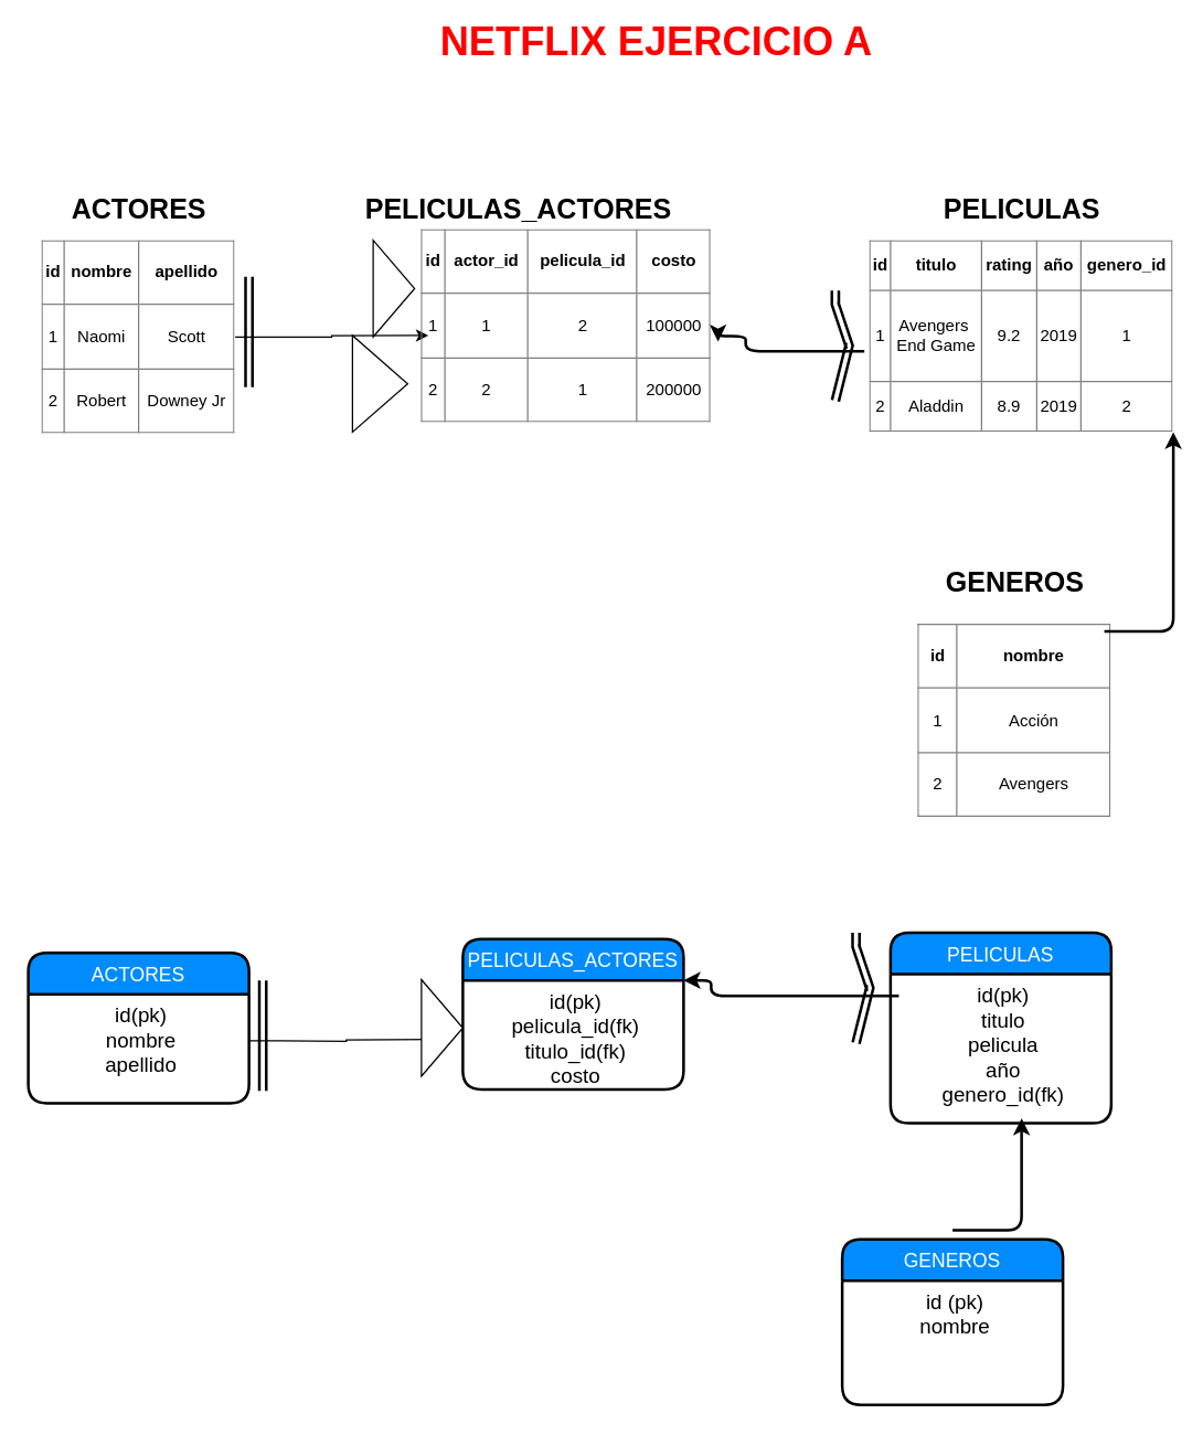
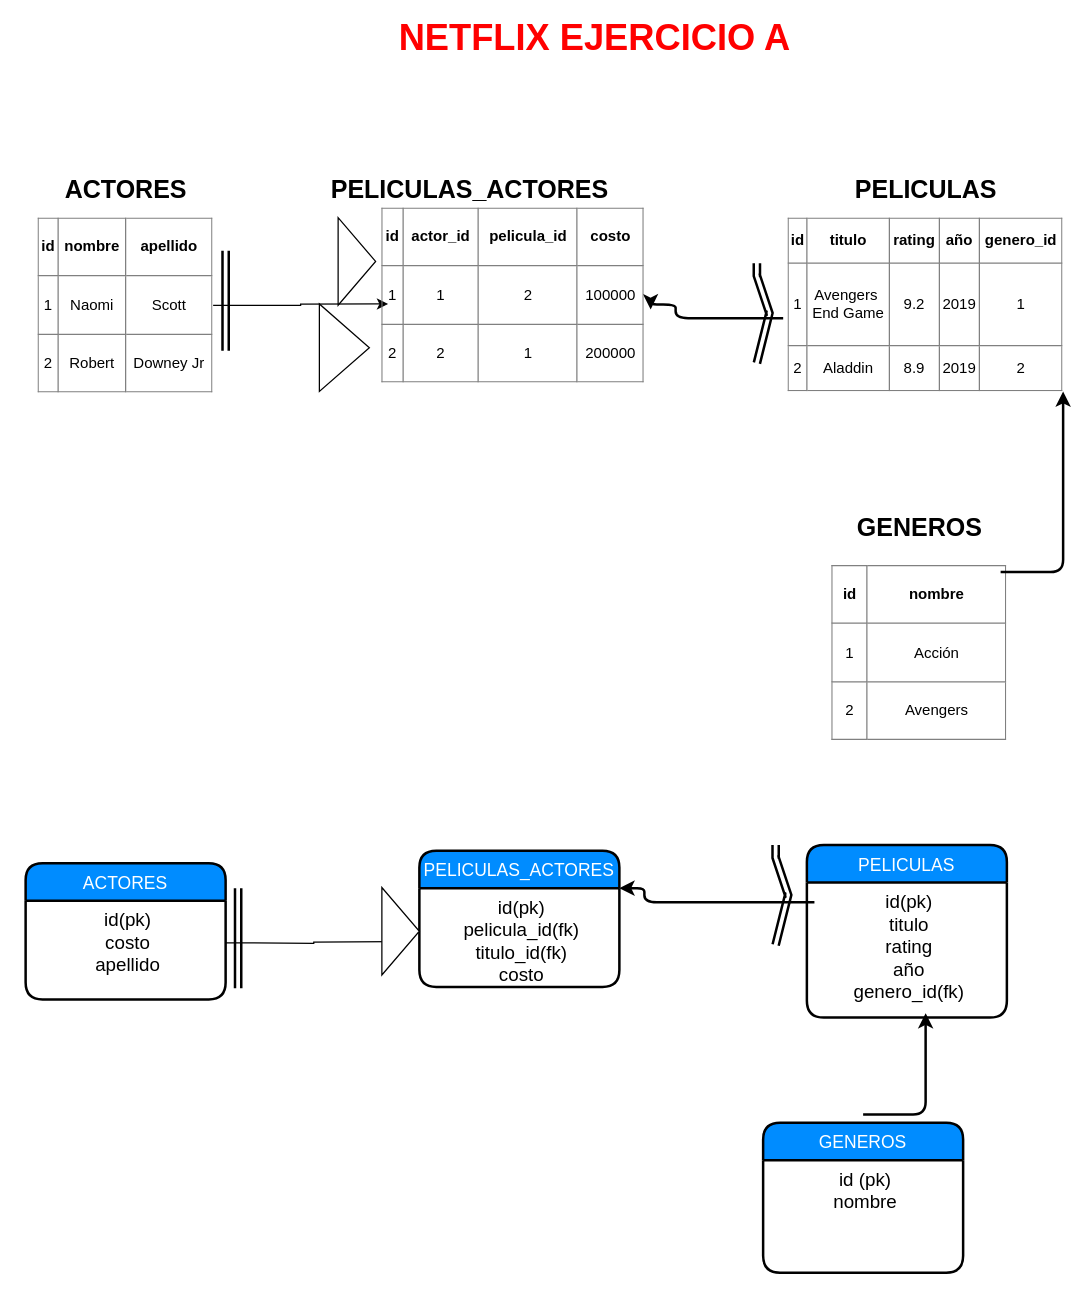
- <mxCell id="31" value="id(pk)&#10;titulo&#10;pelicula&#10;año&#10;genero_id(fk)" style="align=center;strokeColor=none;fillColor=none;spacingLeft=4;fontSize=15;verticalAlign=top;resizable=0;rotatable=0;part=1;" parent="30" vertex="1"><mxGeometry y="30" width="160" height="108" as="geometry" /></mxCell>
+ <mxCell id="31" value="id(pk)&#10;titulo&#10;rating&#10;año&#10;genero_id(fk)" style="align=center;strokeColor=none;fillColor=none;spacingLeft=4;fontSize=15;verticalAlign=top;resizable=0;rotatable=0;part=1;" parent="30" vertex="1"><mxGeometry y="30" width="160" height="108" as="geometry" /></mxCell>
- <mxCell id="26" value="id(pk)&#10;nombre&#10;apellido&#10;" style="align=center;strokeColor=none;fillColor=none;spacingLeft=4;fontSize=15;verticalAlign=top;resizable=0;rotatable=0;part=1;" parent="25" vertex="1"><mxGeometry y="30" width="160" height="79" as="geometry" /></mxCell>
+ <mxCell id="26" value="id(pk)&#10;costo&#10;apellido&#10;" style="align=center;strokeColor=none;fillColor=none;spacingLeft=4;fontSize=15;verticalAlign=top;resizable=0;rotatable=0;part=1;" parent="25" vertex="1"><mxGeometry y="30" width="160" height="79" as="geometry" /></mxCell>
